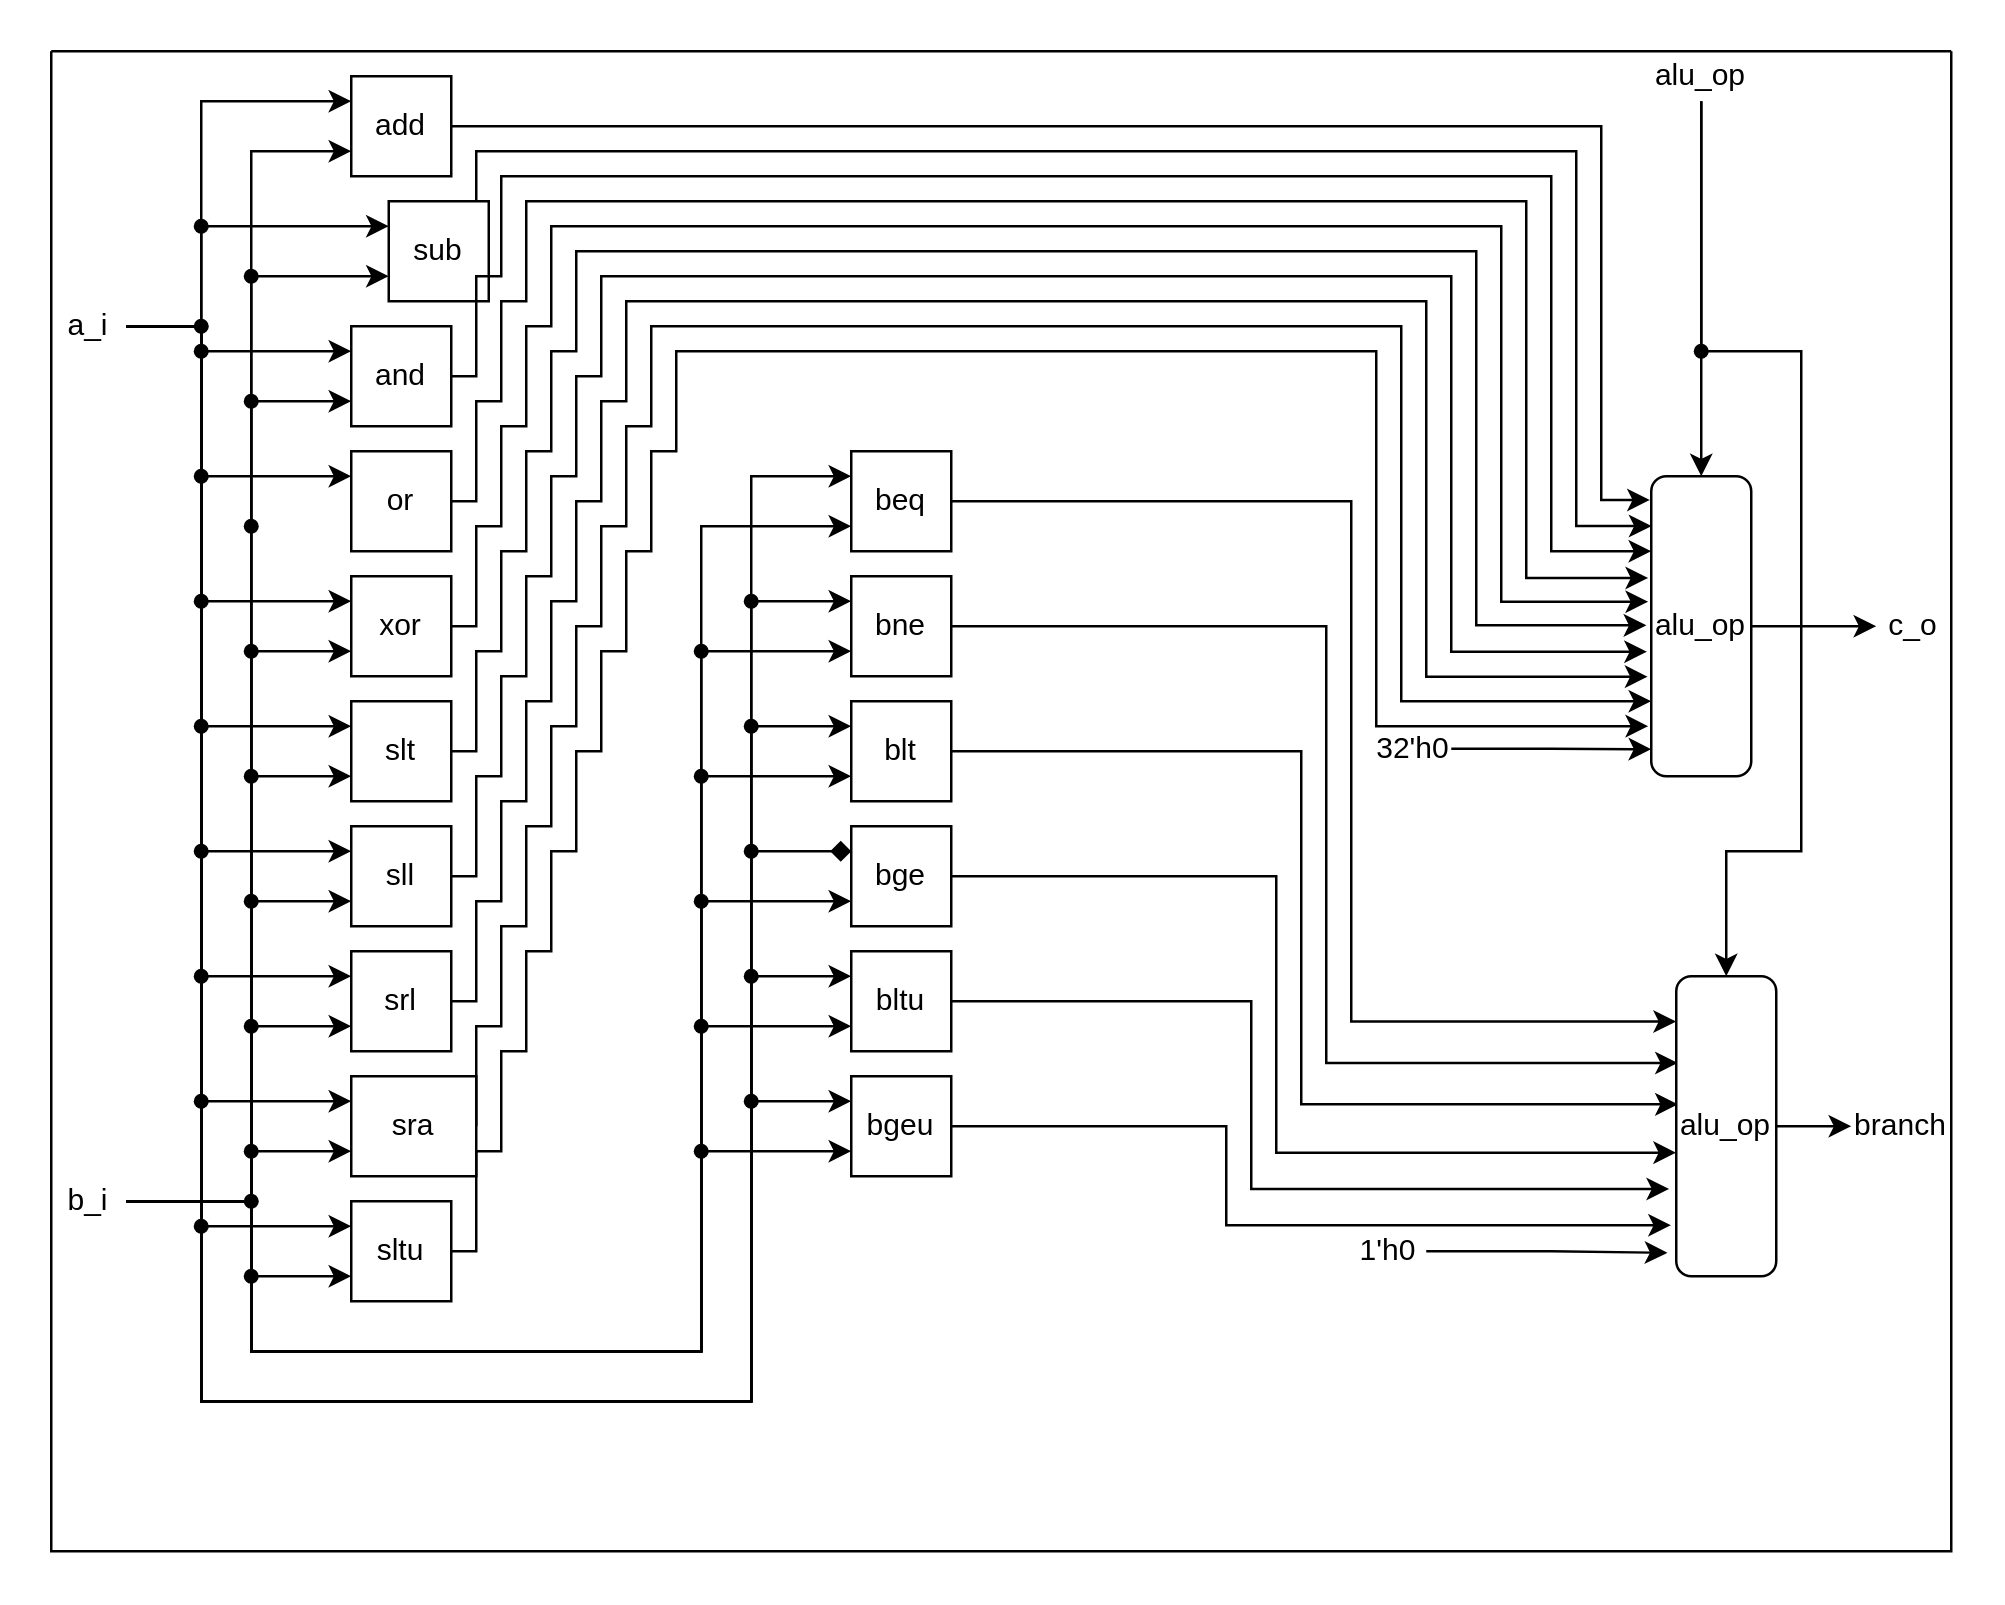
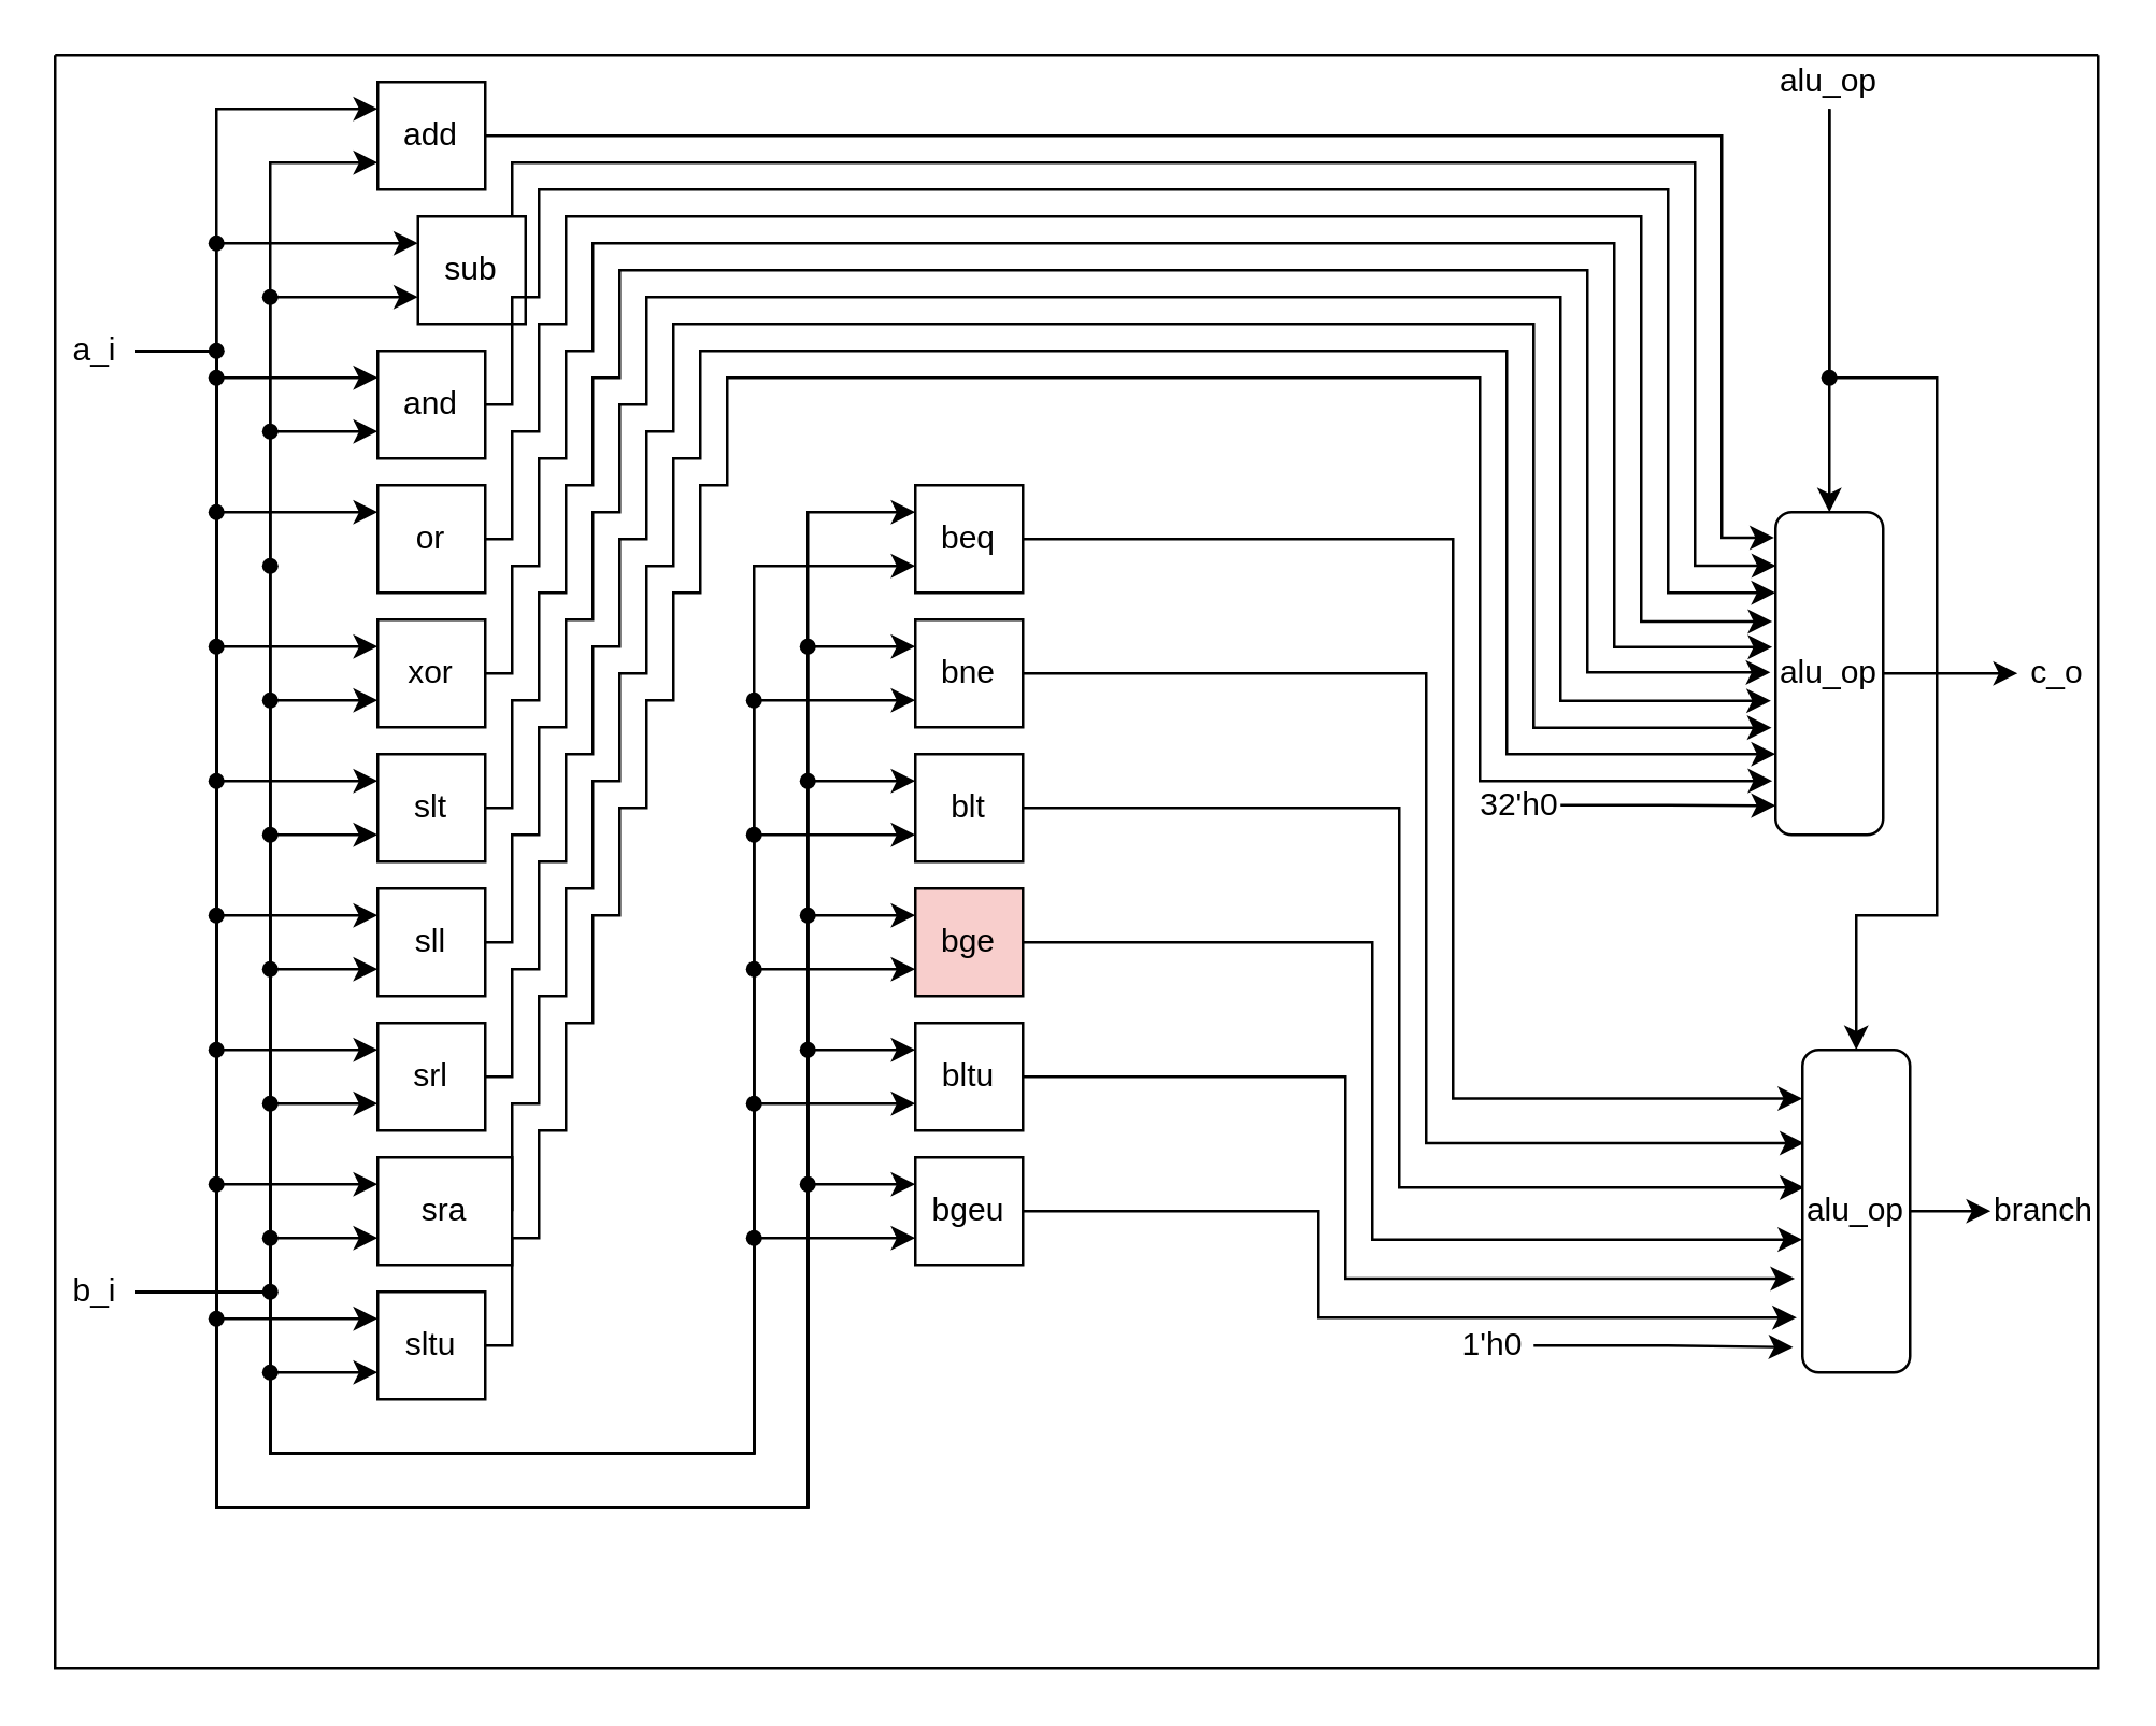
- <mxCell id="18" style="edgeStyle=orthogonalEdgeStyle;rounded=0;orthogonalLoop=1;jettySize=auto;html=1;exitX=1;exitY=0.5;exitDx=0;exitDy=0;entryX=0;entryY=0.25;entryDx=0;entryDy=0;endArrow=diamond;" edge="1" parent="2" source="21" target="87"><mxGeometry relative="1" as="geometry"><Array as="points"><mxPoint x="60" y="110" /><mxPoint x="60" y="540" /><mxPoint x="280" y="540" /><mxPoint x="280" y="320" /></Array></mxGeometry></mxCell>
+ <mxCell id="18" style="edgeStyle=orthogonalEdgeStyle;rounded=0;orthogonalLoop=1;jettySize=auto;html=1;exitX=1;exitY=0.5;exitDx=0;exitDy=0;entryX=0;entryY=0.25;entryDx=0;entryDy=0;" edge="1" parent="2" source="21" target="87"><mxGeometry relative="1" as="geometry"><Array as="points"><mxPoint x="60" y="110" /><mxPoint x="60" y="540" /><mxPoint x="280" y="540" /><mxPoint x="280" y="320" /></Array></mxGeometry></mxCell>
- <mxCell id="87" value="bge" style="rounded=0;whiteSpace=wrap;html=1;" vertex="1" parent="2"><mxGeometry x="320" y="310" width="40" height="40" as="geometry" /></mxCell>
+ <mxCell id="87" value="bge" style="rounded=0;whiteSpace=wrap;html=1;fillColor=#f8cecc;" vertex="1" parent="2"><mxGeometry x="320" y="310" width="40" height="40" as="geometry" /></mxCell>
